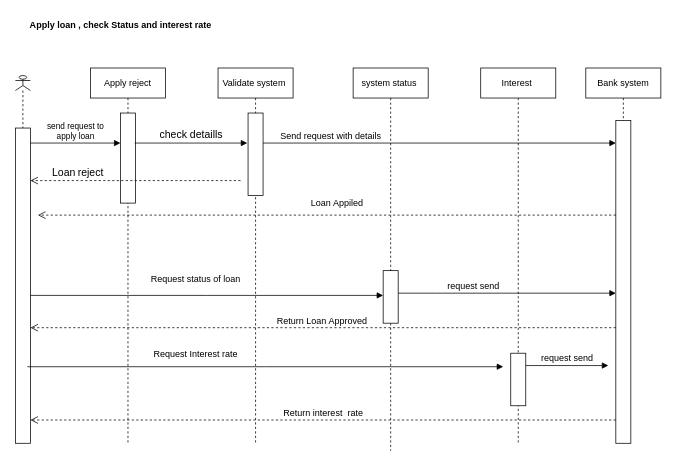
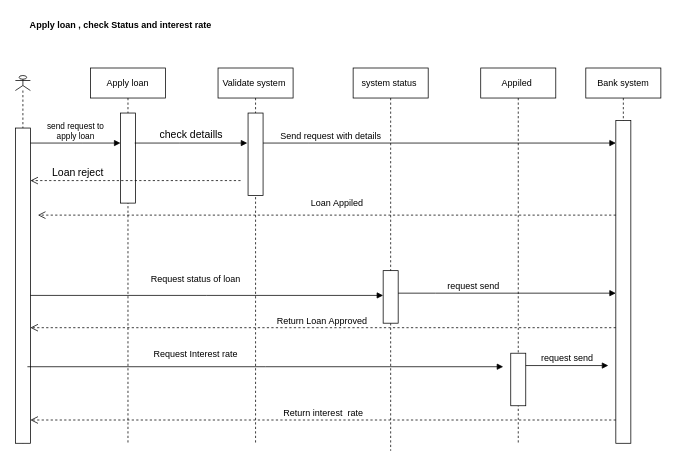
- <mxCell id="4" value="Apply reject" style="shape=umlLifeline;perimeter=lifelinePerimeter;whiteSpace=wrap;html=1;container=1;dropTarget=0;collapsible=0;recursiveResize=0;outlineConnect=0;portConstraint=eastwest;newEdgeStyle={&quot;edgeStyle&quot;:&quot;elbowEdgeStyle&quot;,&quot;elbow&quot;:&quot;vertical&quot;,&quot;curved&quot;:0,&quot;rounded&quot;:0};" vertex="1" parent="1"><mxGeometry x="120" y="90" width="100" height="500" as="geometry" /></mxCell>
+ <mxCell id="4" value="Apply loan" style="shape=umlLifeline;perimeter=lifelinePerimeter;whiteSpace=wrap;html=1;container=1;dropTarget=0;collapsible=0;recursiveResize=0;outlineConnect=0;portConstraint=eastwest;newEdgeStyle={&quot;edgeStyle&quot;:&quot;elbowEdgeStyle&quot;,&quot;elbow&quot;:&quot;vertical&quot;,&quot;curved&quot;:0,&quot;rounded&quot;:0};" vertex="1" parent="1"><mxGeometry x="120" y="90" width="100" height="500" as="geometry" /></mxCell>
- <mxCell id="20" value="Interest&amp;nbsp;" style="shape=umlLifeline;perimeter=lifelinePerimeter;whiteSpace=wrap;html=1;container=1;dropTarget=0;collapsible=0;recursiveResize=0;outlineConnect=0;portConstraint=eastwest;newEdgeStyle={&quot;edgeStyle&quot;:&quot;elbowEdgeStyle&quot;,&quot;elbow&quot;:&quot;vertical&quot;,&quot;curved&quot;:0,&quot;rounded&quot;:0};" vertex="1" parent="1"><mxGeometry x="640" y="90" width="100" height="500" as="geometry" /></mxCell>
+ <mxCell id="20" value="Appiled&amp;nbsp;" style="shape=umlLifeline;perimeter=lifelinePerimeter;whiteSpace=wrap;html=1;container=1;dropTarget=0;collapsible=0;recursiveResize=0;outlineConnect=0;portConstraint=eastwest;newEdgeStyle={&quot;edgeStyle&quot;:&quot;elbowEdgeStyle&quot;,&quot;elbow&quot;:&quot;vertical&quot;,&quot;curved&quot;:0,&quot;rounded&quot;:0};" vertex="1" parent="1"><mxGeometry x="640" y="90" width="100" height="500" as="geometry" /></mxCell>
